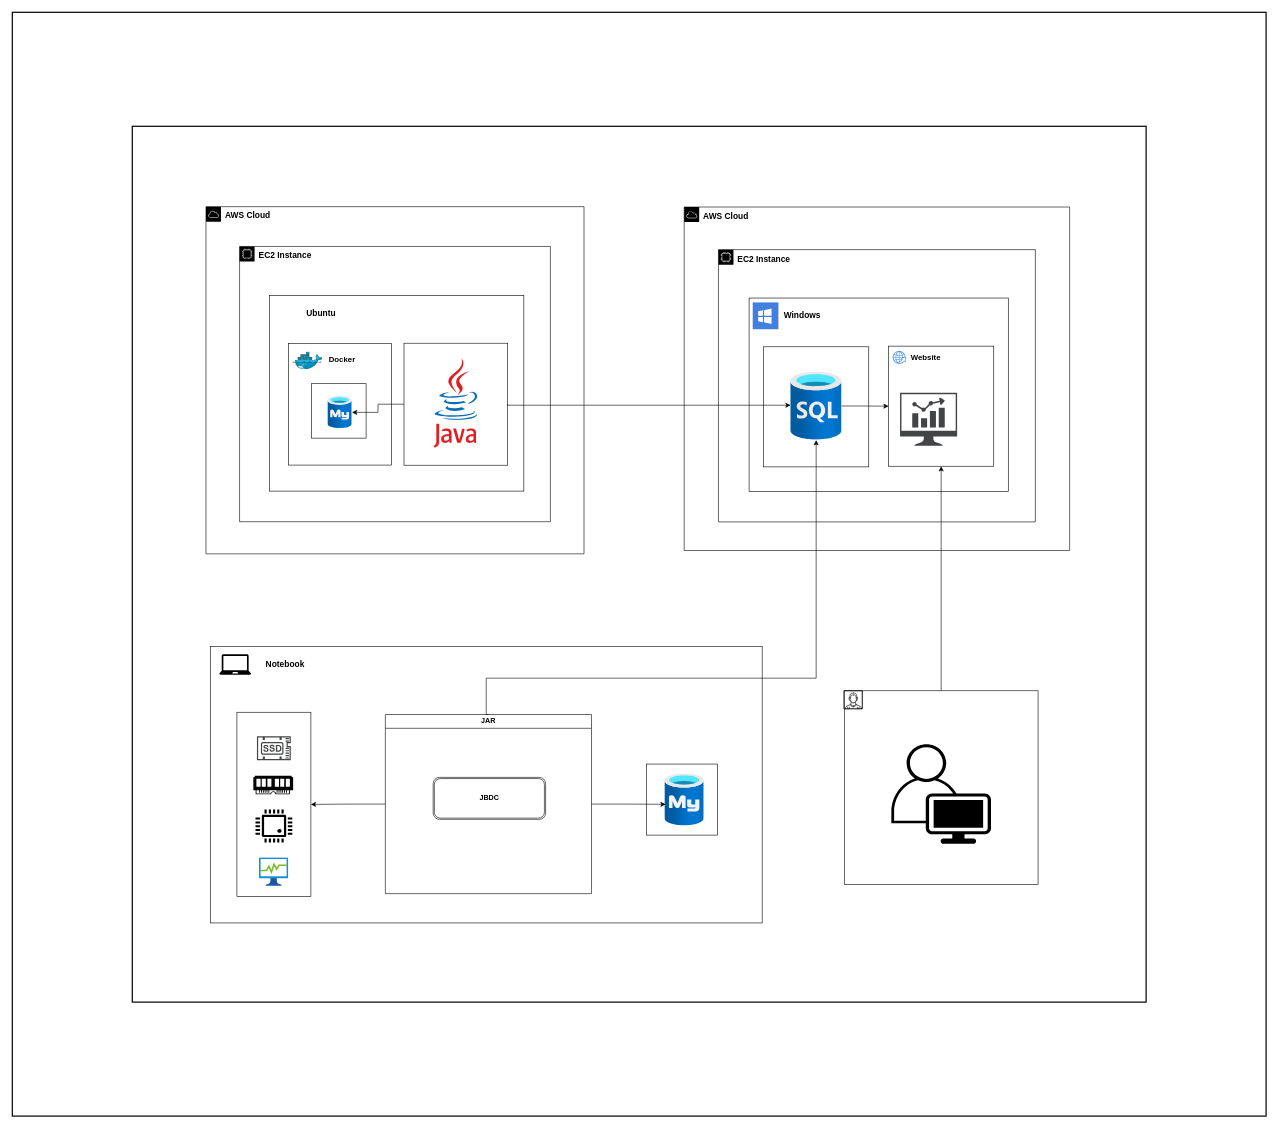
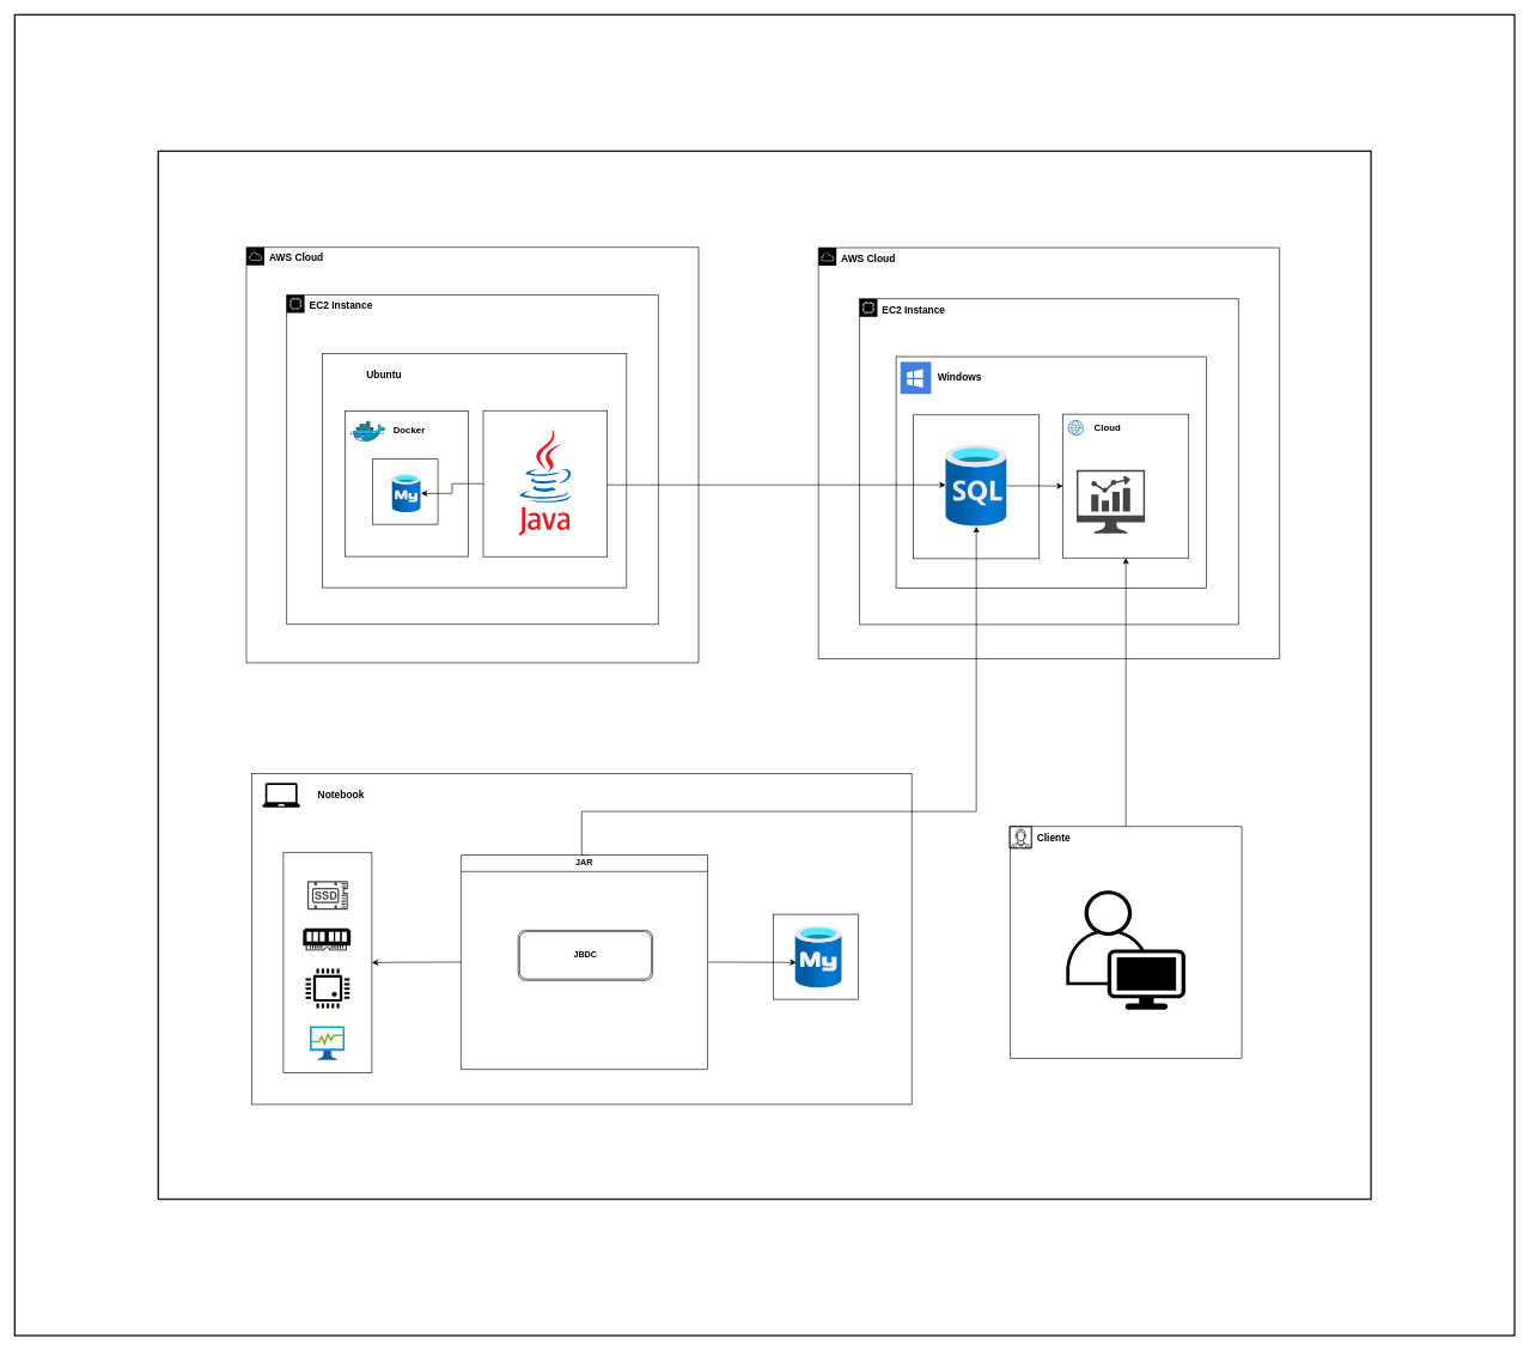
- <mxCell id="57" value="&lt;b style=&quot;&quot;&gt;&lt;font style=&quot;font-size: 13px;&quot;&gt;Website&lt;/font&gt;&lt;/b&gt;" style="text;html=1;align=center;verticalAlign=middle;whiteSpace=wrap;rounded=0;fontSize=13;" parent="51" vertex="1"><mxGeometry x="19.264" width="85.669" height="41.895" as="geometry" /></mxCell>
+ <mxCell id="57" value="&lt;b style=&quot;&quot;&gt;&lt;font style=&quot;font-size: 13px;&quot;&gt;Cloud&lt;/font&gt;&lt;/b&gt;" style="text;html=1;align=center;verticalAlign=middle;whiteSpace=wrap;rounded=0;fontSize=13;" parent="51" vertex="1"><mxGeometry x="19.264" width="85.669" height="41.895" as="geometry" /></mxCell>
+ <mxCell id="65" value="&lt;b&gt;&lt;font style=&quot;font-size: 14px;&quot;&gt;Cliente&lt;/font&gt;&lt;/b&gt;" style="text;html=1;align=center;verticalAlign=middle;whiteSpace=wrap;rounded=0;" vertex="1" parent="3"><mxGeometry x="1158" y="902" width="60" height="30" as="geometry" /></mxCell>
